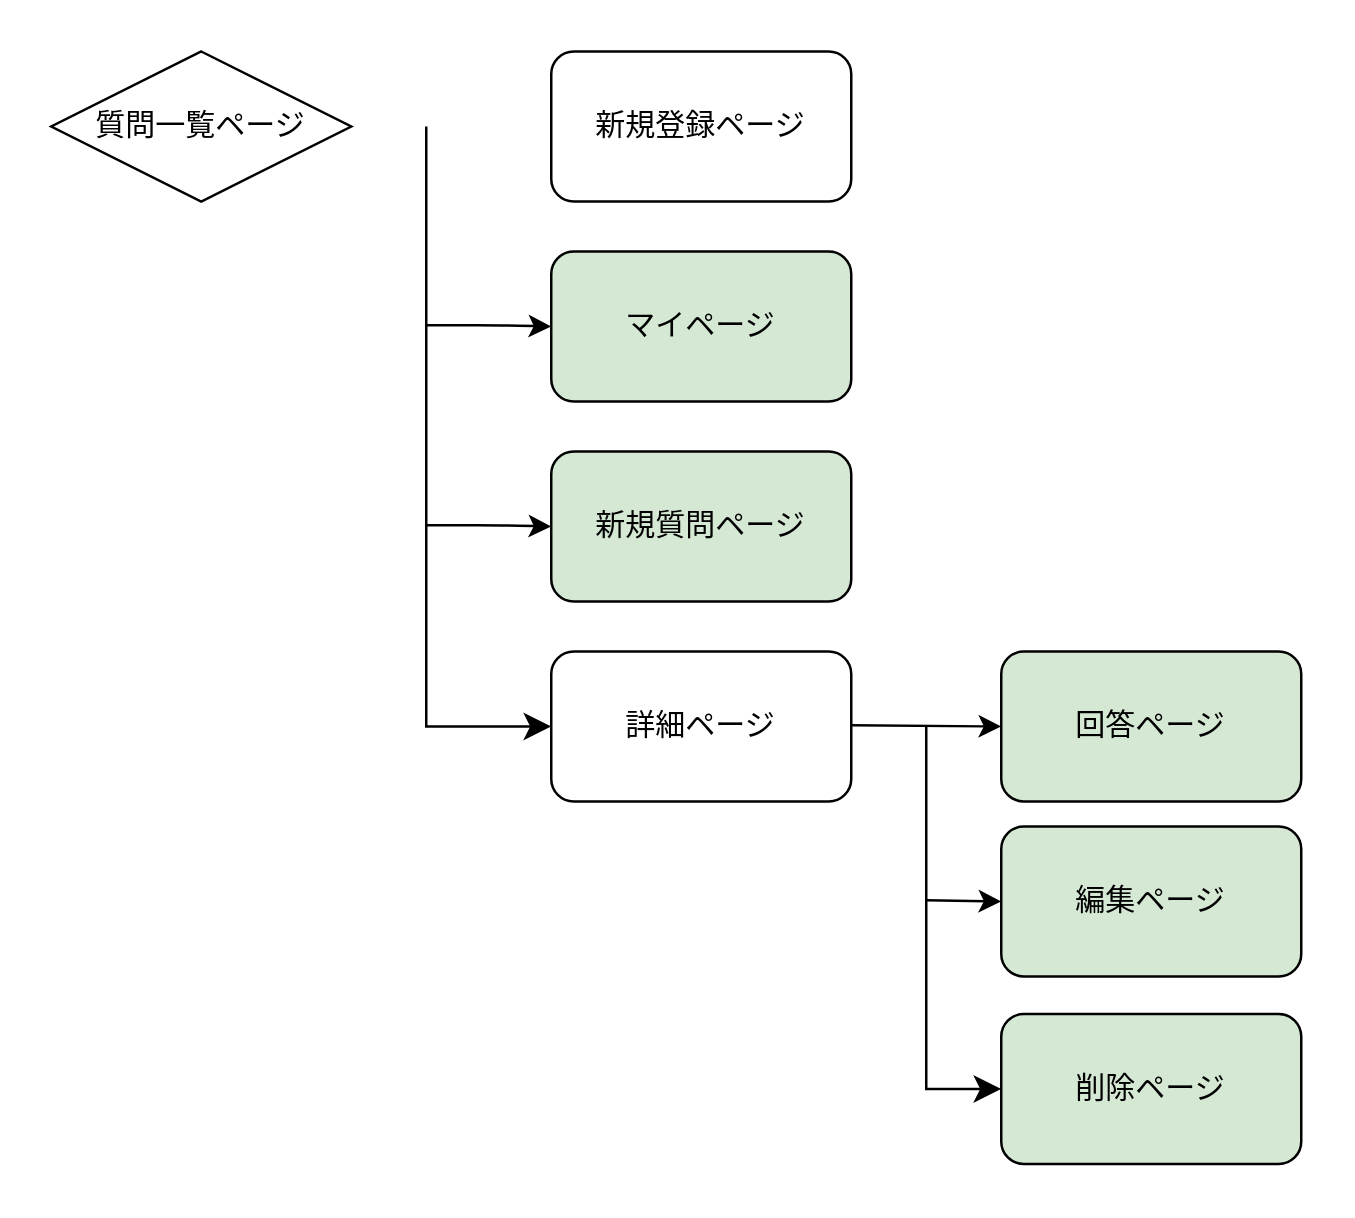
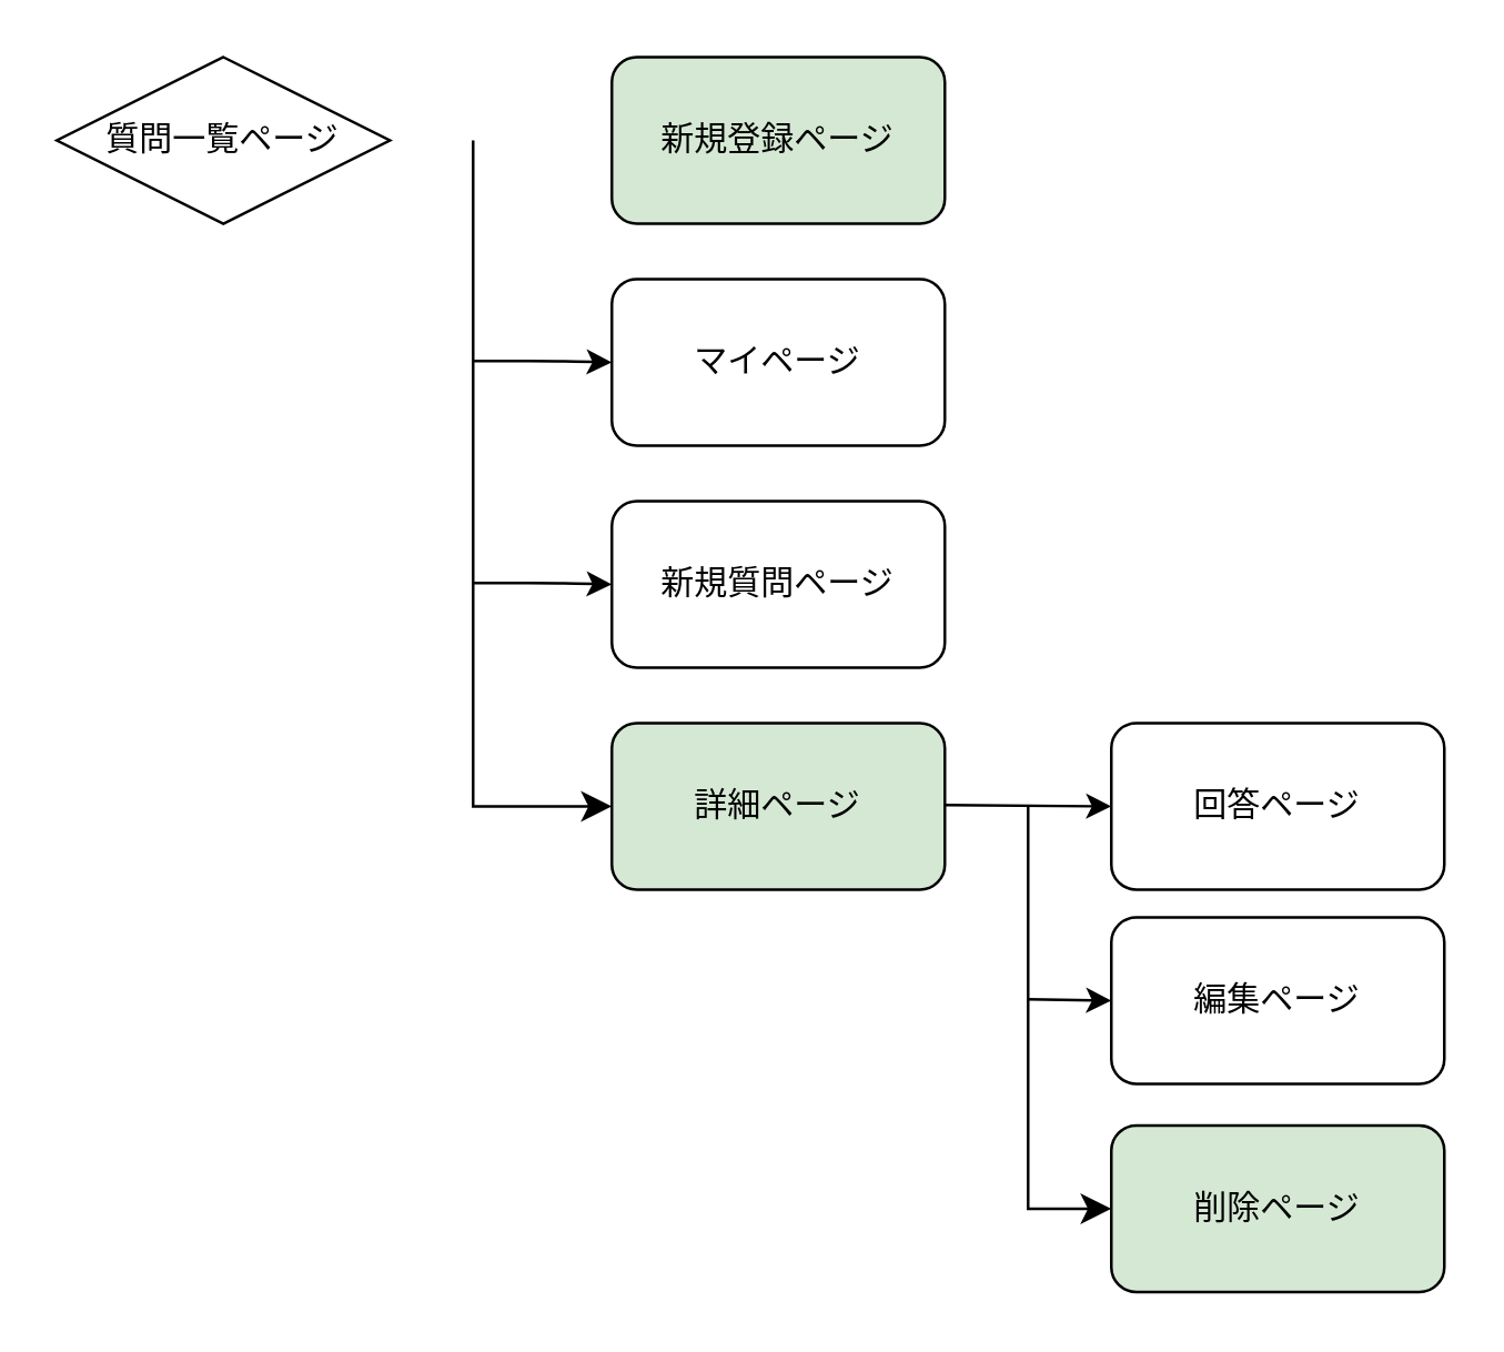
- <mxCell id="3" value="新規登録ページ" style="rounded=1;whiteSpace=wrap;html=1;" parent="1" vertex="1"><mxGeometry x="220" y="20" width="120" height="60" as="geometry" /></mxCell>
+ <mxCell id="3" value="新規登録ページ" style="rounded=1;whiteSpace=wrap;html=1;fillColor=#d5e8d4;" parent="1" vertex="1"><mxGeometry x="220" y="20" width="120" height="60" as="geometry" /></mxCell>
- <mxCell id="4" value="マイページ" style="rounded=1;whiteSpace=wrap;html=1;fillColor=#d5e8d4;" parent="1" vertex="1"><mxGeometry x="220" y="100" width="120" height="60" as="geometry" /></mxCell>
+ <mxCell id="4" value="マイページ" style="rounded=1;whiteSpace=wrap;html=1;" parent="1" vertex="1"><mxGeometry x="220" y="100" width="120" height="60" as="geometry" /></mxCell>
- <mxCell id="5" value="新規質問ページ" style="rounded=1;whiteSpace=wrap;html=1;fillColor=#d5e8d4;" parent="1" vertex="1"><mxGeometry x="220" y="180" width="120" height="60" as="geometry" /></mxCell>
+ <mxCell id="5" value="新規質問ページ" style="rounded=1;whiteSpace=wrap;html=1;" parent="1" vertex="1"><mxGeometry x="220" y="180" width="120" height="60" as="geometry" /></mxCell>
- <mxCell id="6" value="詳細ページ" style="rounded=1;whiteSpace=wrap;html=1;" parent="1" vertex="1"><mxGeometry x="220" y="260" width="120" height="60" as="geometry" /></mxCell>
+ <mxCell id="6" value="詳細ページ" style="rounded=1;whiteSpace=wrap;html=1;fillColor=#d5e8d4;" parent="1" vertex="1"><mxGeometry x="220" y="260" width="120" height="60" as="geometry" /></mxCell>
- <mxCell id="7" value="回答ページ" style="rounded=1;whiteSpace=wrap;html=1;fillColor=#d5e8d4;" parent="1" vertex="1"><mxGeometry x="400" y="260" width="120" height="60" as="geometry" /></mxCell>
+ <mxCell id="7" value="回答ページ" style="rounded=1;whiteSpace=wrap;html=1;" parent="1" vertex="1"><mxGeometry x="400" y="260" width="120" height="60" as="geometry" /></mxCell>
- <mxCell id="8" value="編集ページ" style="rounded=1;whiteSpace=wrap;html=1;fillColor=#d5e8d4;" parent="1" vertex="1"><mxGeometry x="400" y="330" width="120" height="60" as="geometry" /></mxCell>
+ <mxCell id="8" value="編集ページ" style="rounded=1;whiteSpace=wrap;html=1;" parent="1" vertex="1"><mxGeometry x="400" y="330" width="120" height="60" as="geometry" /></mxCell>
